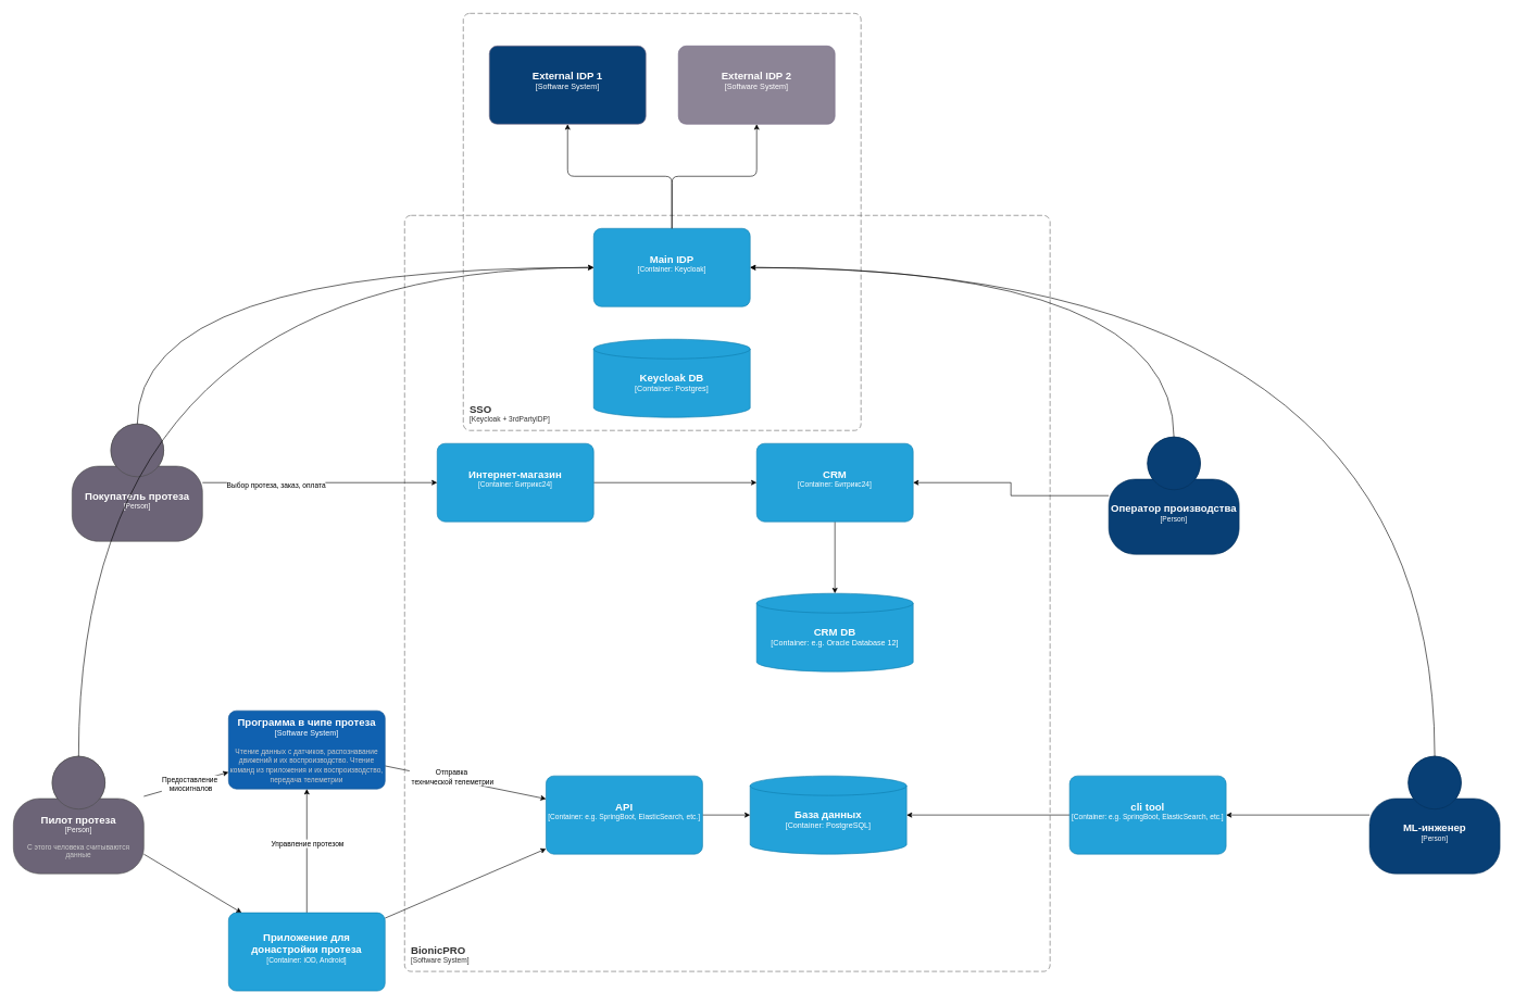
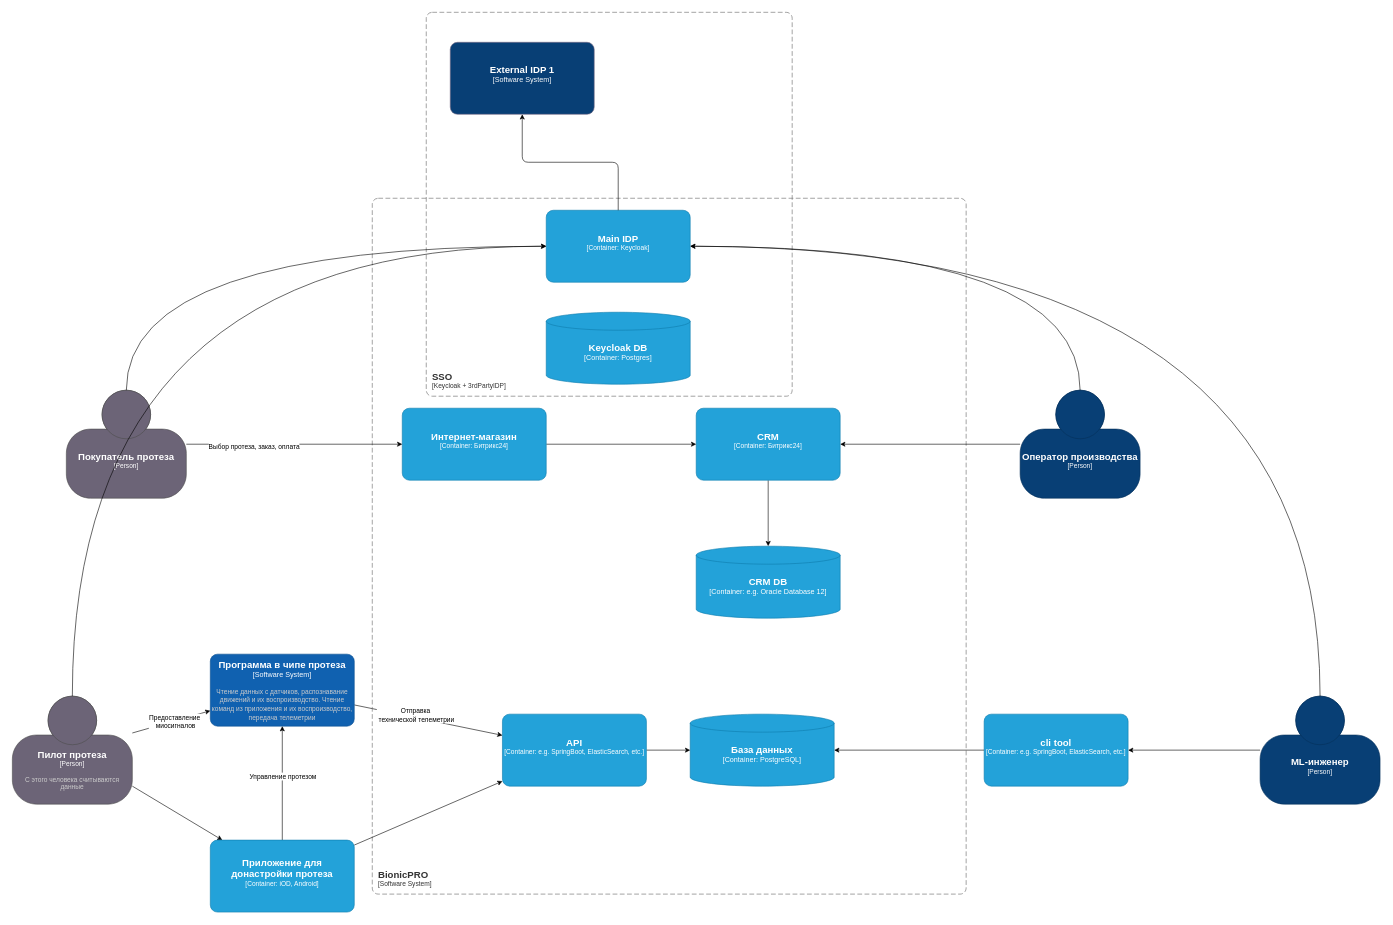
- <mxCell id="33" value="&lt;font style=&quot;font-size: 16px&quot;&gt;&lt;b&gt;External IDP 2&lt;/b&gt;&lt;/font&gt;&lt;div&gt;[Software System]&lt;/div&gt;&lt;br&gt;&lt;div&gt;&lt;font style=&quot;font-size: 11px&quot;&gt;&lt;font color=&quot;#cccccc&quot;&gt;&lt;/font&gt;&lt;/div&gt;" style="rounded=1;whiteSpace=wrap;html=1;labelBackgroundColor=none;fillColor=#8C8496;fontColor=#ffffff;align=center;arcSize=10;strokeColor=#736782;metaEdit=1;resizable=0;points=[[0.25,0,0],[0.5,0,0],[0.75,0,0],[1,0.25,0],[1,0.5,0],[1,0.75,0],[0.75,1,0],[0.5,1,0],[0.25,1,0],[0,0.75,0],[0,0.5,0],[0,0.25,0]];" parent="1" vertex="1"><mxGeometry x="1040" y="70" width="240" height="120" as="geometry" /></mxCell>
- <mxCell id="36" style="edgeStyle=orthogonalEdgeStyle;html=1;entryX=0.5;entryY=1;entryDx=0;entryDy=0;entryPerimeter=0;" parent="1" source="34" target="33" edge="1"><mxGeometry relative="1" as="geometry" /></mxCell>
- <mxCell id="30" value="&lt;font style=&quot;font-size: 16px&quot;&gt;&lt;b&gt;Оператор производства&lt;/b&gt;&lt;/font&gt;&lt;div&gt;[Person]&lt;/div&gt;&lt;br&gt;&lt;div&gt;&lt;font style=&quot;font-size: 11px&quot;&gt;&lt;font color=&quot;#000000&quot;&gt;&lt;/font&gt;&lt;/div&gt;" style="html=1;fontSize=11;dashed=0;whiteSpace=wrap;fillColor=#083F75;strokeColor=#06315C;fontColor=#ffffff;shape=mxgraph.c4.person2;align=center;metaEdit=1;points=[[0.5,0,0],[1,0.5,0],[1,0.75,0],[0.75,1,0],[0.5,1,0],[0.25,1,0],[0,0.75,0],[0,0.5,0]];resizable=0;" parent="1" vertex="1"><mxGeometry x="1700" y="670" width="200" height="180" as="geometry" /></mxCell>
+ <mxCell id="30" value="&lt;font style=&quot;font-size: 16px&quot;&gt;&lt;b&gt;Оператор производства&lt;/b&gt;&lt;/font&gt;&lt;div&gt;[Person]&lt;/div&gt;&lt;br&gt;&lt;div&gt;&lt;font style=&quot;font-size: 11px&quot;&gt;&lt;font color=&quot;#000000&quot;&gt;&lt;/font&gt;&lt;/div&gt;" style="html=1;fontSize=11;dashed=0;whiteSpace=wrap;fillColor=#083F75;strokeColor=#06315C;fontColor=#ffffff;shape=mxgraph.c4.person2;align=center;metaEdit=1;points=[[0.5,0,0],[1,0.5,0],[1,0.75,0],[0.75,1,0],[0.5,1,0],[0.25,1,0],[0,0.75,0],[0,0.5,0]];resizable=0;" parent="1" vertex="1"><mxGeometry x="1700" y="650" width="200" height="180" as="geometry" /></mxCell>
